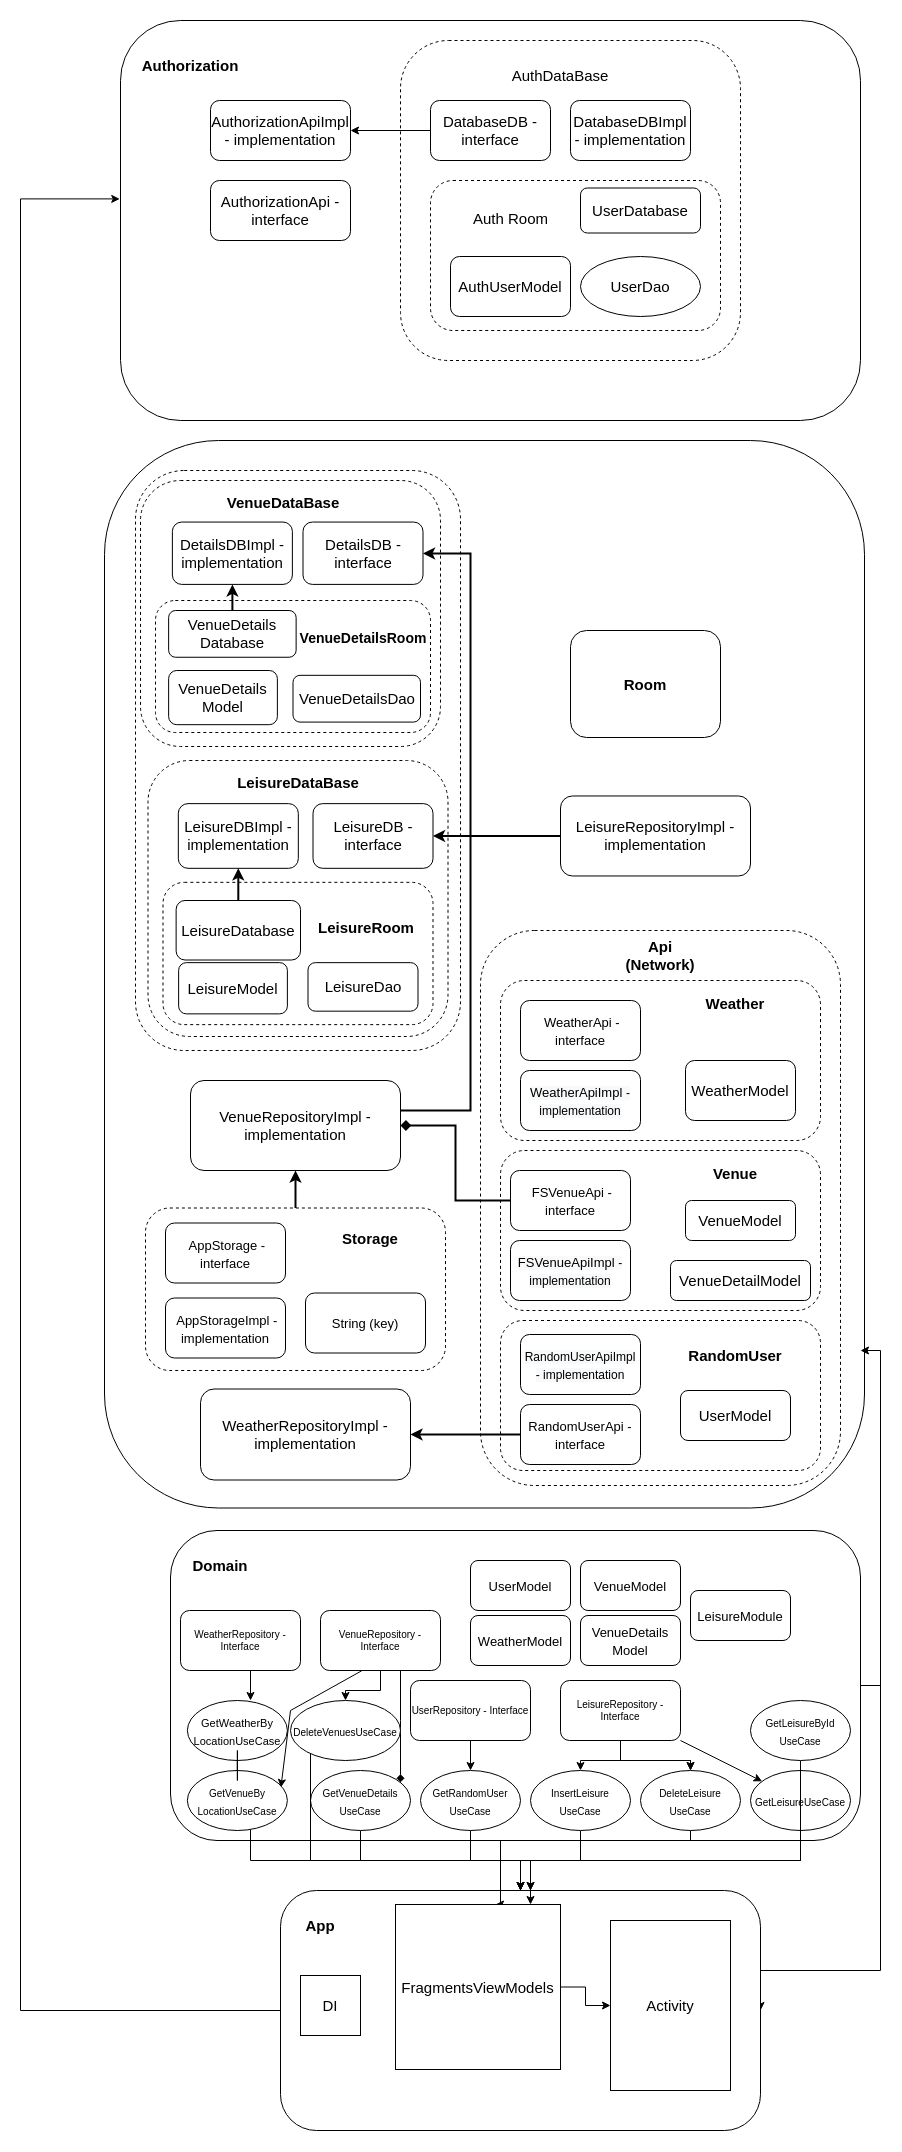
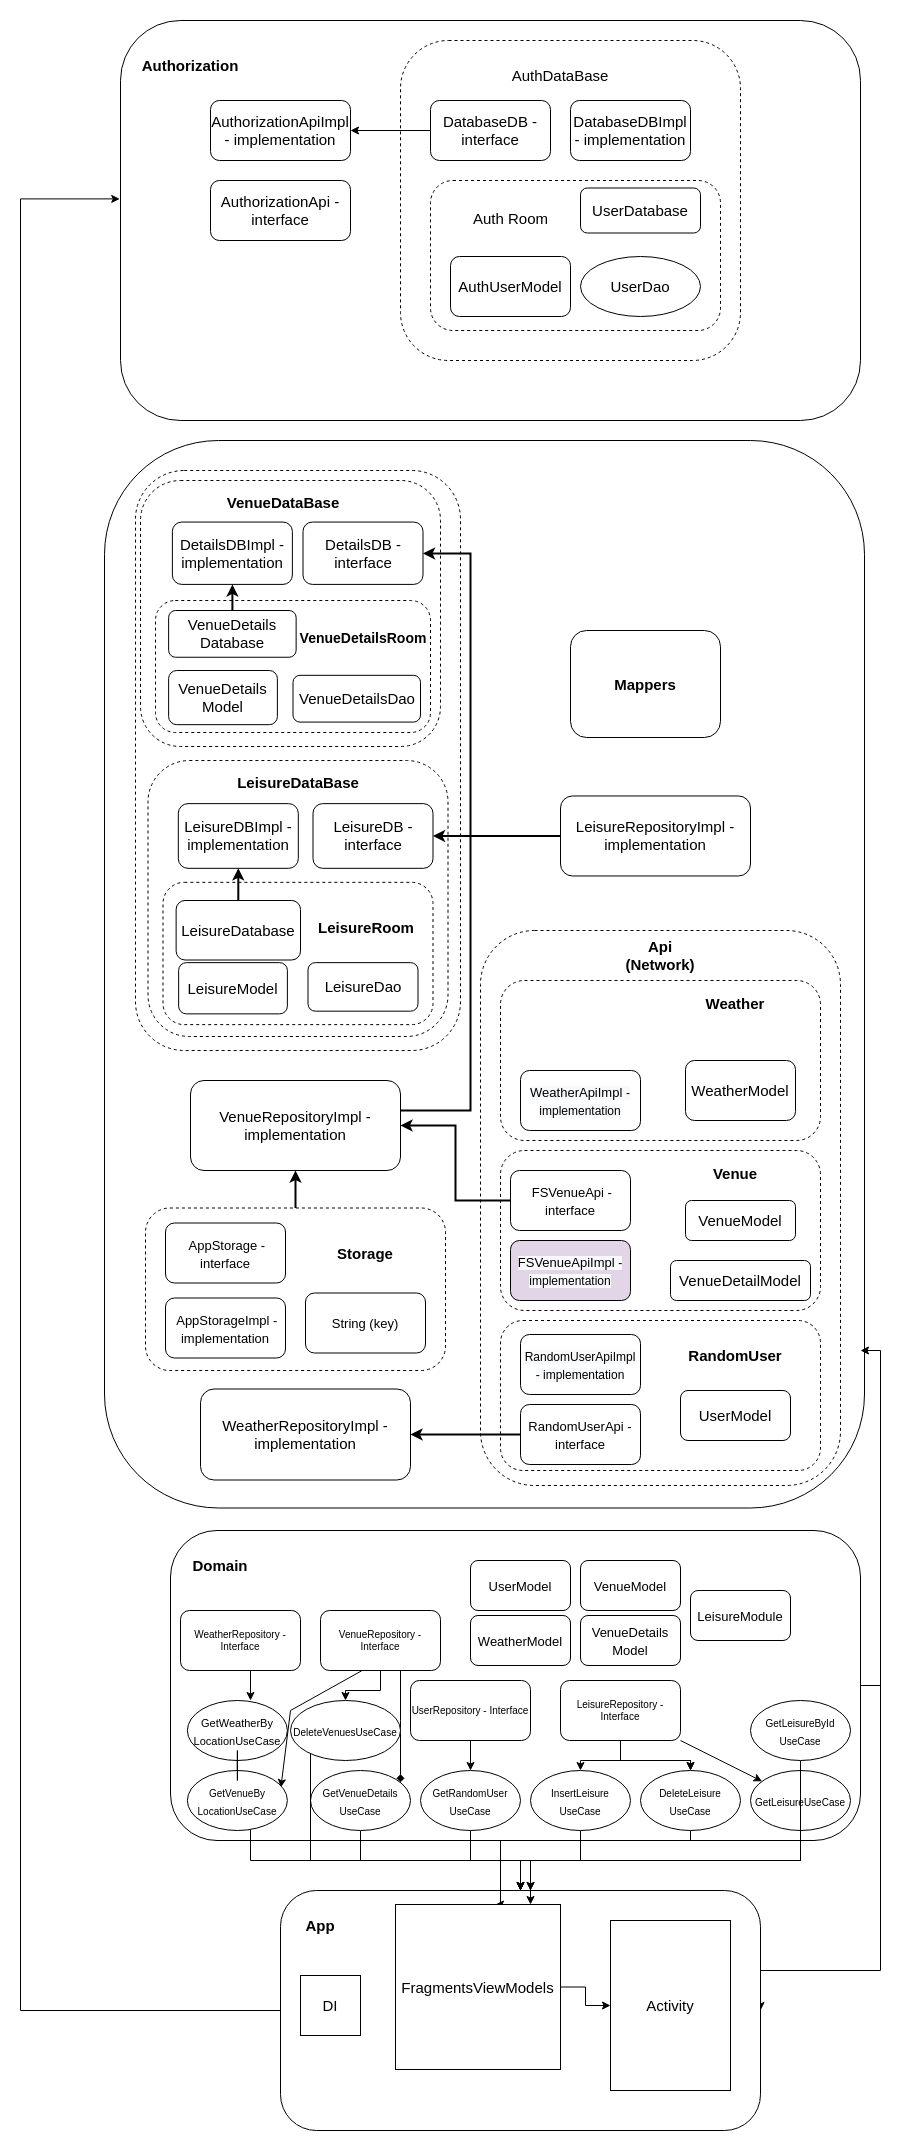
- <mxCell id="99" value="&lt;b&gt;Room&lt;/b&gt;" style="rounded=1;whiteSpace=wrap;html=1;shadow=0;sketch=0;fontSize=15;" vertex="1" parent="1"><mxGeometry x="570" y="630" width="150" height="107" as="geometry" /></mxCell>
+ <mxCell id="99" value="&lt;b&gt;Mappers&lt;/b&gt;" style="rounded=1;whiteSpace=wrap;html=1;shadow=0;sketch=0;fontSize=15;" vertex="1" parent="1"><mxGeometry x="570" y="630" width="150" height="107" as="geometry" /></mxCell>
- <mxCell id="62" value="&lt;font style=&quot;font-size: 13px;&quot;&gt;&amp;nbsp;WeatherApi - interface&lt;/font&gt;" style="rounded=1;whiteSpace=wrap;html=1;shadow=0;sketch=0;fontSize=15;" vertex="1" parent="1"><mxGeometry x="520" y="1000" width="120" height="60" as="geometry" /></mxCell>
- <mxCell id="53" value="" style="edgeStyle=orthogonalEdgeStyle;rounded=0;orthogonalLoop=1;jettySize=auto;html=1;fontSize=15;strokeWidth=2;endArrow=diamond;" edge="1" parent="1" source="54" target="64"><mxGeometry relative="1" as="geometry" /></mxCell>
+ <mxCell id="53" value="" style="edgeStyle=orthogonalEdgeStyle;rounded=0;orthogonalLoop=1;jettySize=auto;html=1;fontSize=15;strokeWidth=2;" edge="1" parent="1" source="54" target="64"><mxGeometry relative="1" as="geometry" /></mxCell>
- <mxCell id="70" value="&lt;font style=&quot;font-size: 15px;&quot;&gt;&lt;b&gt;Storage&lt;/b&gt;&lt;/font&gt;" style="text;html=1;strokeColor=none;fillColor=none;align=center;verticalAlign=middle;whiteSpace=wrap;rounded=0;shadow=0;sketch=0;fontSize=13;" vertex="1" parent="65"><mxGeometry x="195" y="15" width="60" height="30" as="geometry" /></mxCell>
+ <mxCell id="70" value="&lt;font style=&quot;font-size: 15px;&quot;&gt;&lt;b&gt;Storage&lt;/b&gt;&lt;/font&gt;" style="text;html=1;strokeColor=none;fillColor=none;align=center;verticalAlign=middle;whiteSpace=wrap;rounded=0;shadow=0;sketch=0;fontSize=13;" vertex="1" parent="65"><mxGeometry x="190" y="30" width="60" height="30" as="geometry" /></mxCell>
- <mxCell id="55" value="&lt;font style=&quot;font-size: 12px;&quot;&gt;&lt;span style=&quot;color: rgb(0, 0, 0); font-family: Helvetica; font-style: normal; font-variant-ligatures: normal; font-variant-caps: normal; font-weight: 400; letter-spacing: normal; orphans: 2; text-align: center; text-indent: 0px; text-transform: none; widows: 2; word-spacing: 0px; -webkit-text-stroke-width: 0px; background-color: rgb(248, 249, 250); text-decoration-thickness: initial; text-decoration-style: initial; text-decoration-color: initial; float: none; display: inline !important;&quot;&gt;&lt;span style=&quot;font-size: 13px;&quot;&gt;FSVenueApiImpl&amp;nbsp;&lt;/span&gt;- implementation&lt;/span&gt;&lt;br&gt;&lt;/font&gt;" style="rounded=1;whiteSpace=wrap;html=1;shadow=0;sketch=0;fontSize=15;" vertex="1" parent="1"><mxGeometry x="510" y="1240" width="120" height="60" as="geometry" /></mxCell>
+ <mxCell id="55" value="&lt;font style=&quot;font-size: 12px;&quot;&gt;&lt;span style=&quot;color: rgb(0, 0, 0); font-family: Helvetica; font-style: normal; font-variant-ligatures: normal; font-variant-caps: normal; font-weight: 400; letter-spacing: normal; orphans: 2; text-align: center; text-indent: 0px; text-transform: none; widows: 2; word-spacing: 0px; -webkit-text-stroke-width: 0px; background-color: rgb(248, 249, 250); text-decoration-thickness: initial; text-decoration-style: initial; text-decoration-color: initial; float: none; display: inline !important;&quot;&gt;&lt;span style=&quot;font-size: 13px;&quot;&gt;FSVenueApiImpl&amp;nbsp;&lt;/span&gt;- implementation&lt;/span&gt;&lt;br&gt;&lt;/font&gt;" style="rounded=1;whiteSpace=wrap;html=1;shadow=0;sketch=0;fontSize=15;fillColor=#e1d5e7;" vertex="1" parent="1"><mxGeometry x="510" y="1240" width="120" height="60" as="geometry" /></mxCell>
